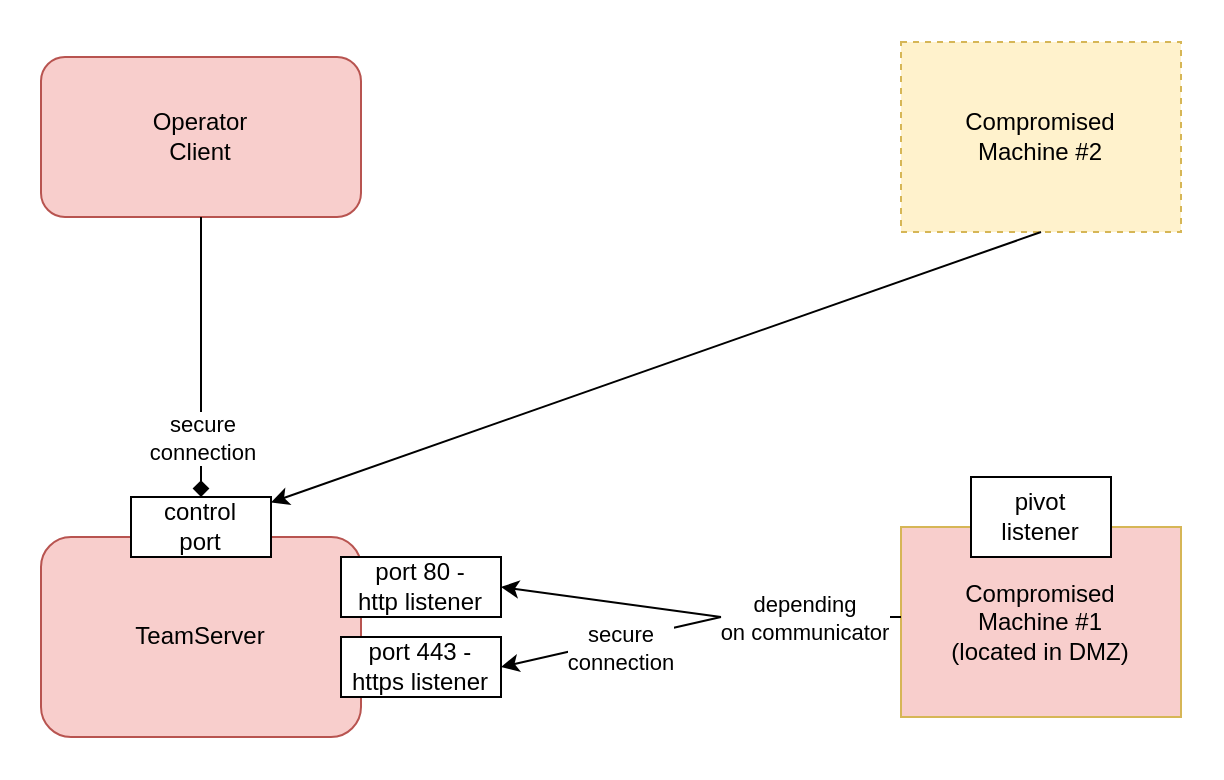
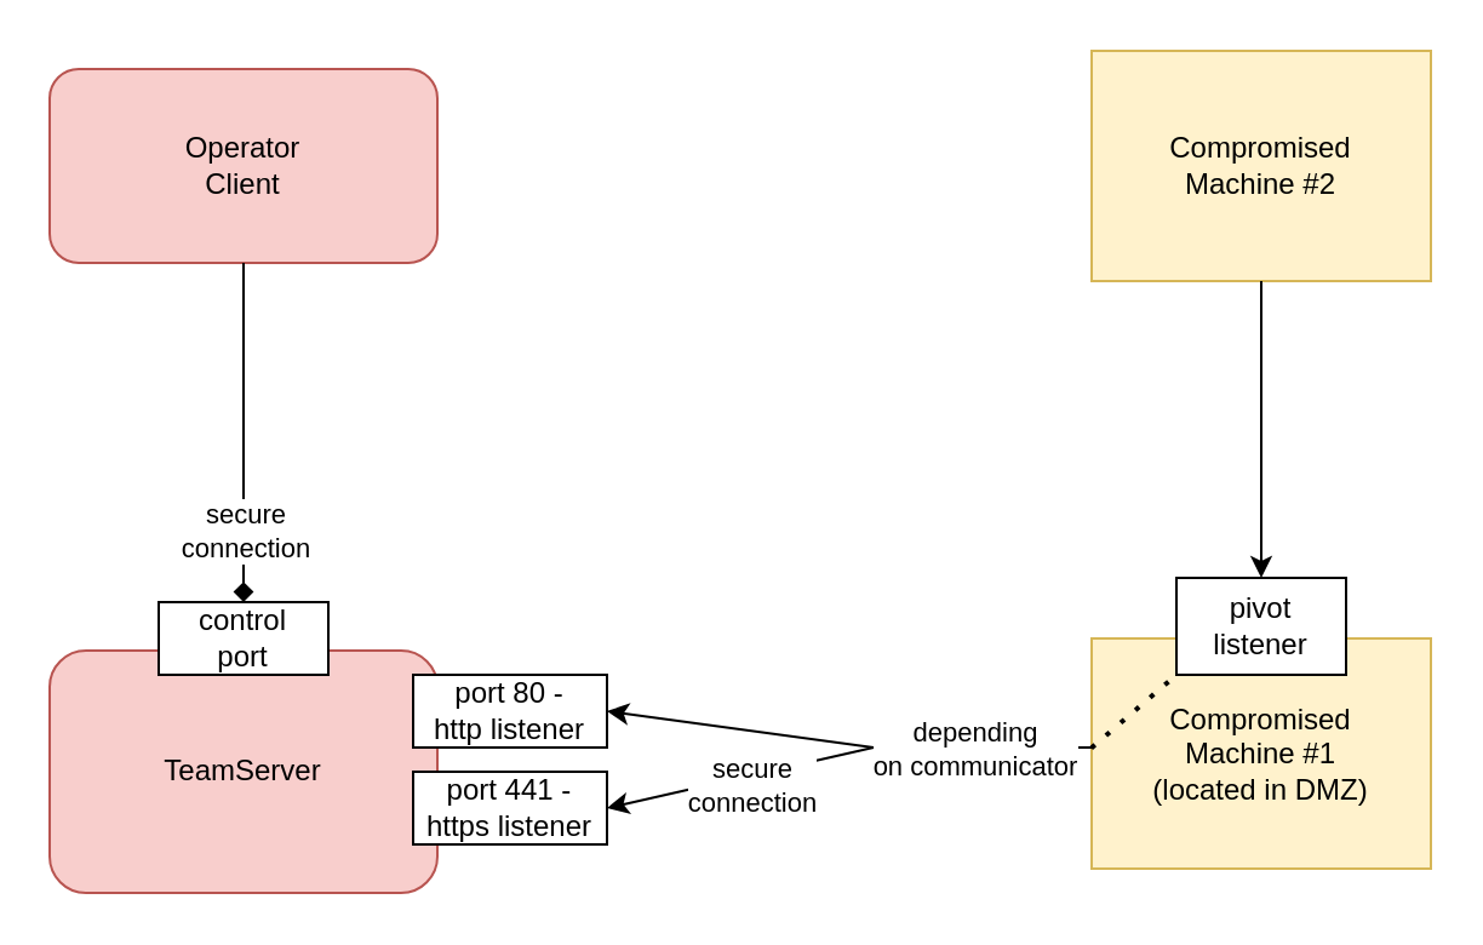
- <mxCell id="16" value="Compromised&lt;div&gt;Machine #2&lt;/div&gt;" style="rounded=0;whiteSpace=wrap;html=1;fillColor=#fff2cc;strokeColor=#d6b656;dashed=1;" vertex="1" parent="1"><mxGeometry x="450" y="20.5" width="140" height="95" as="geometry" /></mxCell>
+ <mxCell id="16" value="Compromised&lt;div&gt;Machine #2&lt;/div&gt;" style="rounded=0;whiteSpace=wrap;html=1;fillColor=#fff2cc;strokeColor=#d6b656;" vertex="1" parent="1"><mxGeometry x="450" y="20.5" width="140" height="95" as="geometry" /></mxCell>
- <mxCell id="17" value="" style="endArrow=classic;html=1;rounded=0;exitX=0.5;exitY=1;exitDx=0;exitDy=0;" edge="1" parent="1" source="16" target="6"><mxGeometry width="50" height="50" relative="1" as="geometry"><mxPoint x="430" y="168" as="sourcePoint" /><mxPoint x="480" y="118" as="targetPoint" /></mxGeometry></mxCell>
+ <mxCell id="17" value="" style="endArrow=classic;html=1;rounded=0;exitX=0.5;exitY=1;exitDx=0;exitDy=0;entryX=0.5;entryY=0;entryDx=0;entryDy=0;" edge="1" parent="1" source="16" target="15"><mxGeometry width="50" height="50" relative="1" as="geometry"><mxPoint x="430" y="168" as="sourcePoint" /><mxPoint x="480" y="118" as="targetPoint" /></mxGeometry></mxCell>
+ <mxCell id="18" value="" style="endArrow=none;dashed=1;html=1;dashPattern=1 3;strokeWidth=2;rounded=0;entryX=0;entryY=1;entryDx=0;entryDy=0;exitX=-0.001;exitY=0.476;exitDx=0;exitDy=0;exitPerimeter=0;" edge="1" parent="1" source="9" target="15"><mxGeometry width="50" height="50" relative="1" as="geometry"><mxPoint x="360" y="278" as="sourcePoint" /><mxPoint x="410" y="228" as="targetPoint" /></mxGeometry></mxCell>
- <mxCell id="9" value="Compromised&lt;div&gt;Machine #1&lt;/div&gt;&lt;div&gt;(located in DMZ)&lt;/div&gt;" style="rounded=0;whiteSpace=wrap;html=1;fillColor=#f8cecc;strokeColor=#d6b656;" vertex="1" parent="1"><mxGeometry x="450" y="263" width="140" height="95" as="geometry" /></mxCell>
+ <mxCell id="9" value="Compromised&lt;div&gt;Machine #1&lt;/div&gt;&lt;div&gt;(located in DMZ)&lt;/div&gt;" style="rounded=0;whiteSpace=wrap;html=1;fillColor=#fff2cc;strokeColor=#d6b656;" vertex="1" parent="1"><mxGeometry x="450" y="263" width="140" height="95" as="geometry" /></mxCell>
- <mxCell id="7" value="port 443 -&lt;div&gt;https listener&lt;/div&gt;" style="rounded=0;whiteSpace=wrap;html=1;" vertex="1" parent="1"><mxGeometry x="170" y="318" width="80" height="30" as="geometry" /></mxCell>
+ <mxCell id="7" value="port 441 -&lt;div&gt;https listener&lt;/div&gt;" style="rounded=0;whiteSpace=wrap;html=1;" vertex="1" parent="1"><mxGeometry x="170" y="318" width="80" height="30" as="geometry" /></mxCell>
